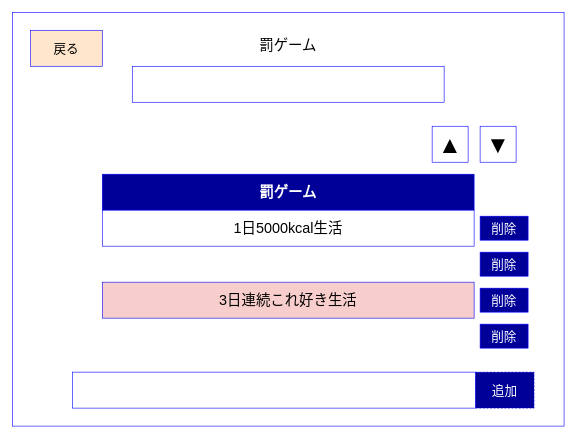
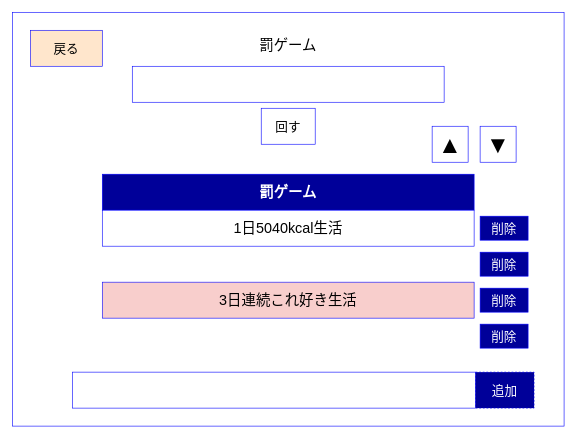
+ <mxCell id="6" value="回す" style="whiteSpace=wrap;html=1;fillColor=#FFFFFF;strokeColor=#0000FF;fontColor=#000000;fontSize=21;" vertex="1" parent="1"><mxGeometry x="435" y="180" width="90" height="60" as="geometry" /></mxCell>
- <mxCell id="9" value="1日5000kcal生活" style="whiteSpace=wrap;html=1;strokeColor=#0000FF;fontSize=24;fontColor=#000000;fillColor=#FFFFFF;" vertex="1" parent="7"><mxGeometry y="60" width="620" height="60" as="geometry" /></mxCell>
+ <mxCell id="9" value="1日5040kcal生活" style="whiteSpace=wrap;html=1;strokeColor=#0000FF;fontSize=24;fontColor=#000000;fillColor=#FFFFFF;" vertex="1" parent="7"><mxGeometry y="60" width="620" height="60" as="geometry" /></mxCell>
